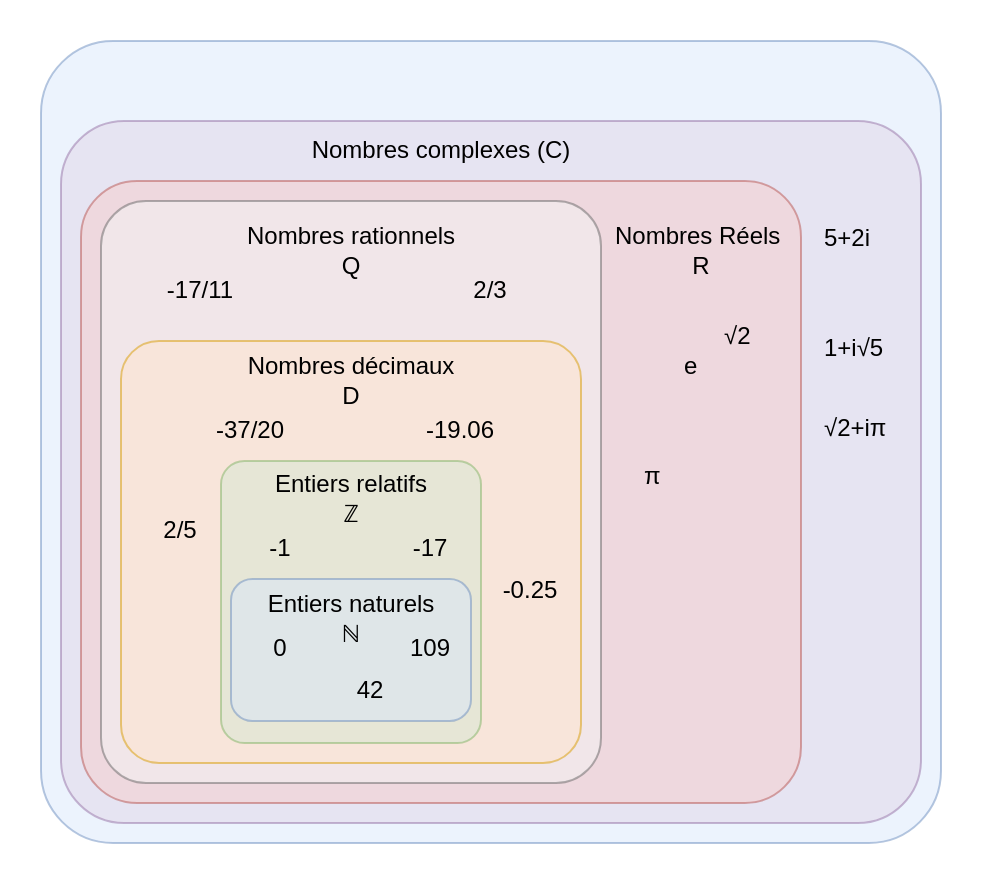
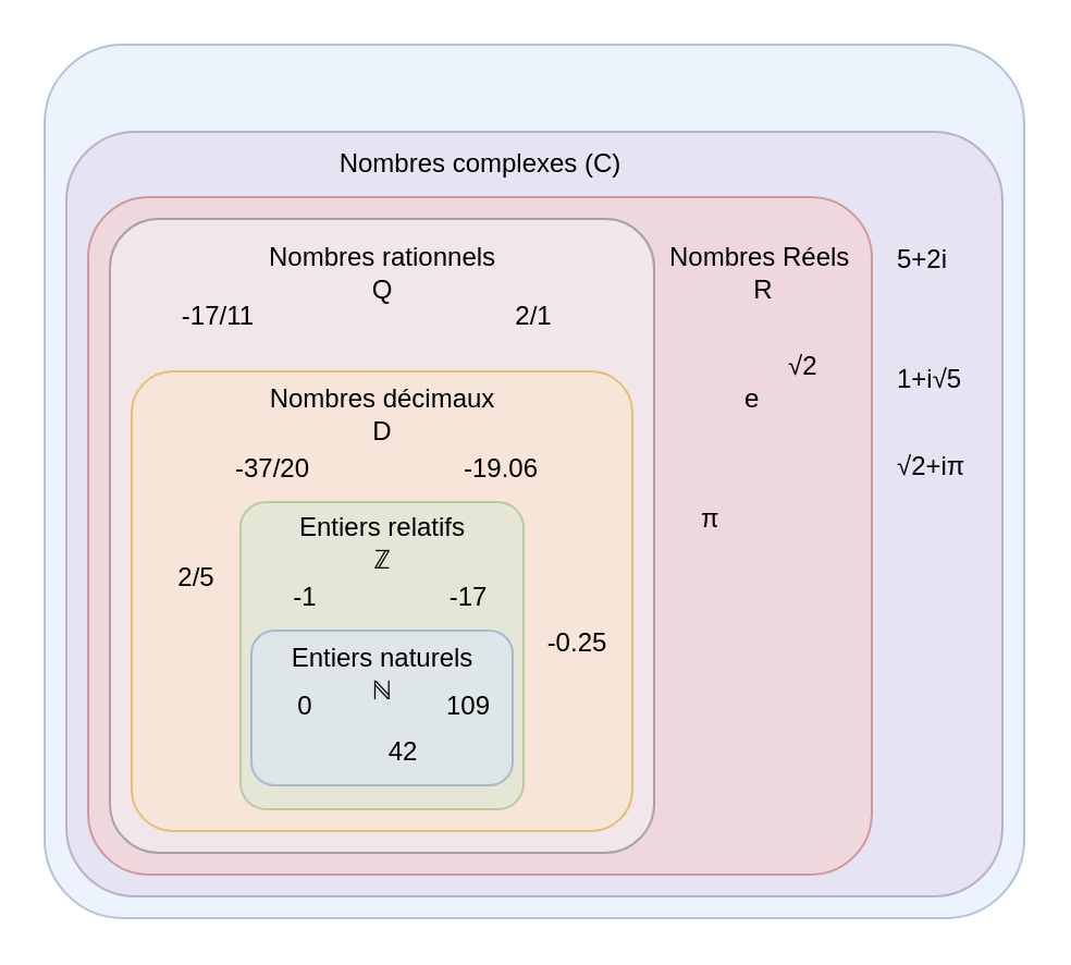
- <mxCell id="24" value="2/3" style="text;strokeColor=none;align=center;fillColor=none;html=1;verticalAlign=middle;whiteSpace=wrap;rounded=0;" vertex="1" parent="1"><mxGeometry x="215" y="130" width="60" height="30" as="geometry" /></mxCell>
+ <mxCell id="24" value="2/1" style="text;strokeColor=none;align=center;fillColor=none;html=1;verticalAlign=middle;whiteSpace=wrap;rounded=0;" vertex="1" parent="1"><mxGeometry x="215" y="130" width="60" height="30" as="geometry" /></mxCell>
